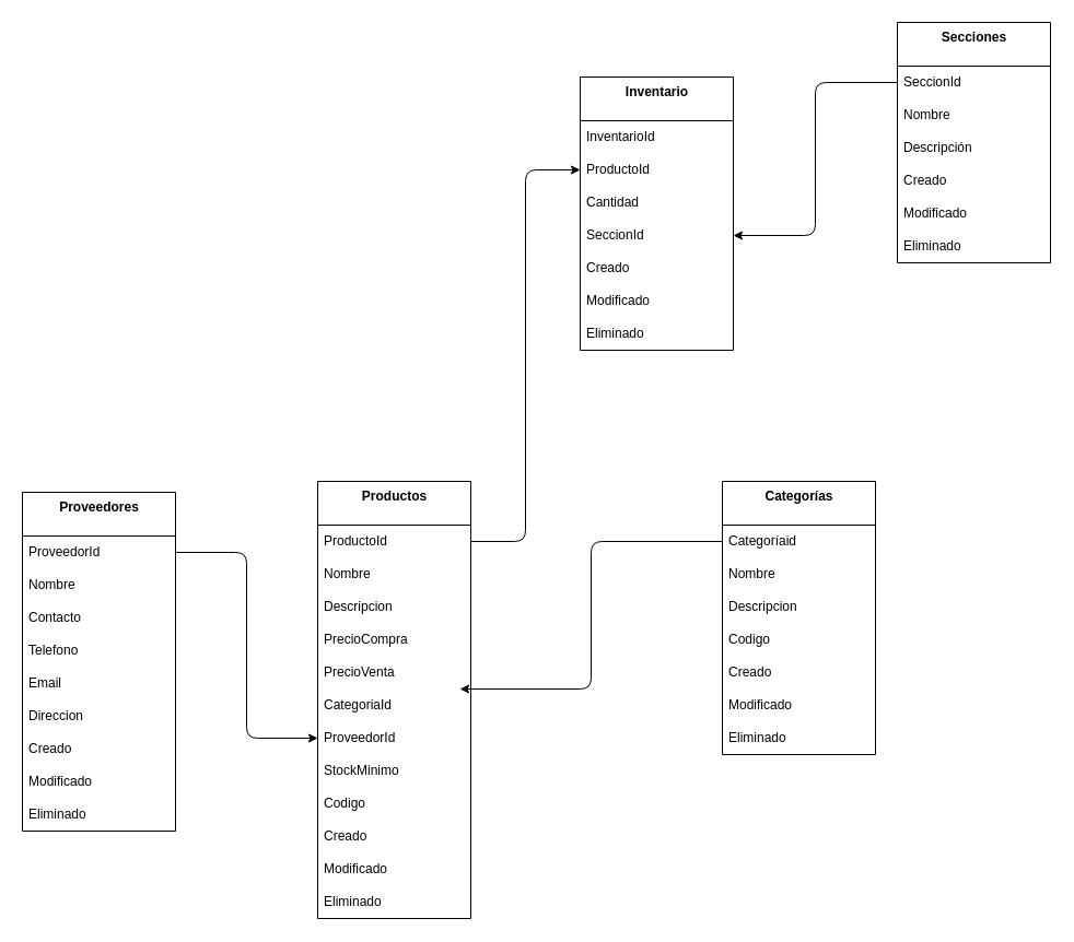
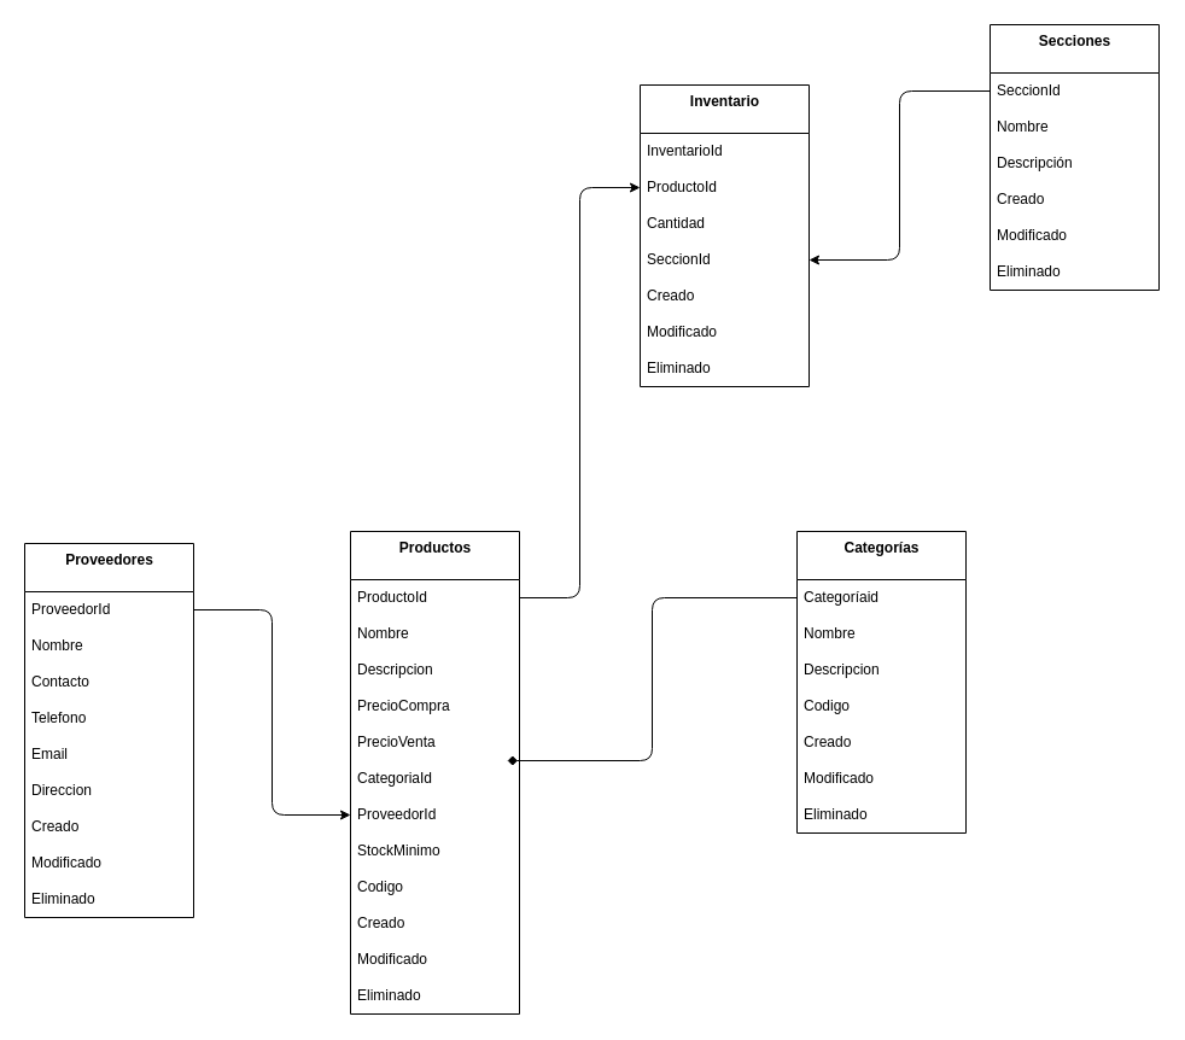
- <mxCell id="23" style="edgeStyle=elbowEdgeStyle;html=1;entryX=0.929;entryY=0;entryDx=0;entryDy=0;entryPerimeter=0;exitX=0;exitY=0.5;exitDx=0;exitDy=0;" edge="1" parent="1" source="16" target="8"><mxGeometry relative="1" as="geometry"><mxPoint x="600" y="520" as="sourcePoint" /><mxPoint x="390" y="630" as="targetPoint" /></mxGeometry></mxCell>
+ <mxCell id="23" style="edgeStyle=elbowEdgeStyle;html=1;entryX=0.929;entryY=0;entryDx=0;entryDy=0;entryPerimeter=0;exitX=0;exitY=0.5;exitDx=0;exitDy=0;endArrow=diamond;" edge="1" parent="1" source="16" target="8"><mxGeometry relative="1" as="geometry"><mxPoint x="600" y="520" as="sourcePoint" /><mxPoint x="390" y="630" as="targetPoint" /></mxGeometry></mxCell>
